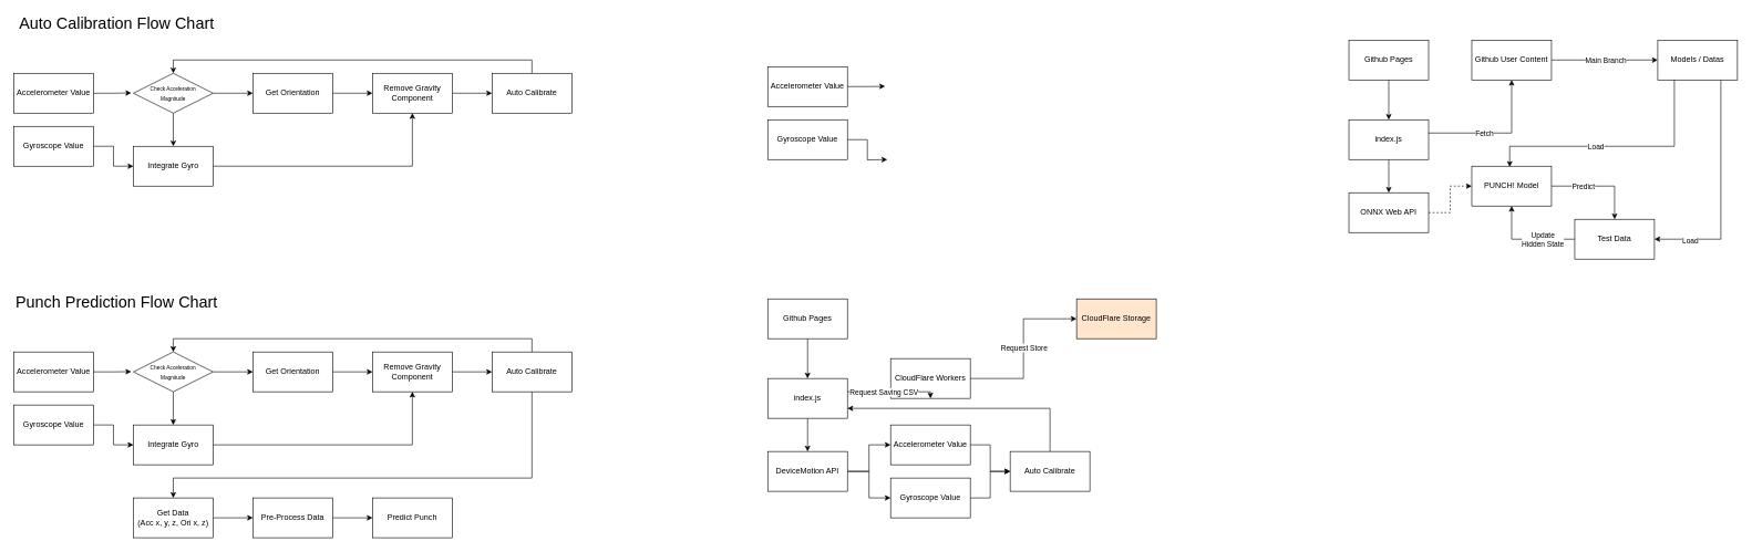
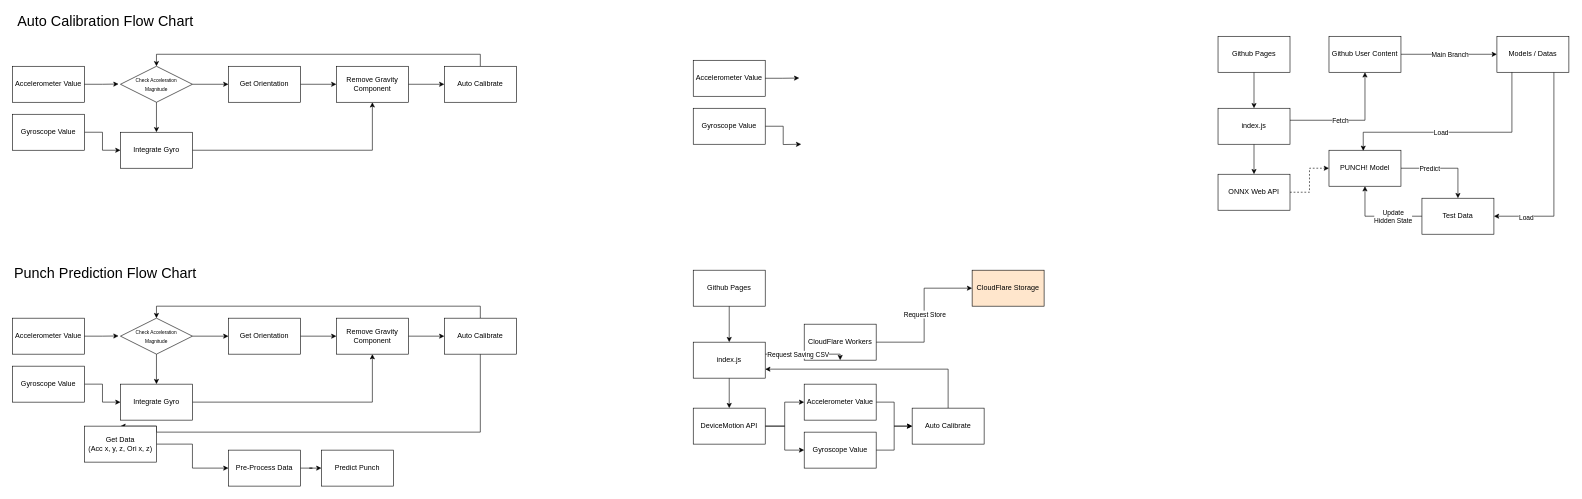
- <mxCell id="21" value="Get Data&lt;div&gt;(Acc x, y, z, Ori x, z)&lt;/div&gt;" style="rounded=0;whiteSpace=wrap;html=1;" parent="1" vertex="1"><mxGeometry x="200" y="750" width="120" height="60" as="geometry" /></mxCell>
+ <mxCell id="21" value="Get Data&lt;div&gt;(Acc x, y, z, Ori x, z)&lt;/div&gt;" style="rounded=0;whiteSpace=wrap;html=1;" parent="1" vertex="1"><mxGeometry x="140" y="710" width="120" height="60" as="geometry" /></mxCell>
- <mxCell id="24" value="Predict Punch" style="rounded=0;whiteSpace=wrap;html=1;" parent="1" vertex="1"><mxGeometry x="560" y="750" width="120" height="60" as="geometry" /></mxCell>
+ <mxCell id="24" value="Predict Punch" style="rounded=0;whiteSpace=wrap;html=1;" parent="1" vertex="1"><mxGeometry x="535" y="750" width="120" height="60" as="geometry" /></mxCell>
